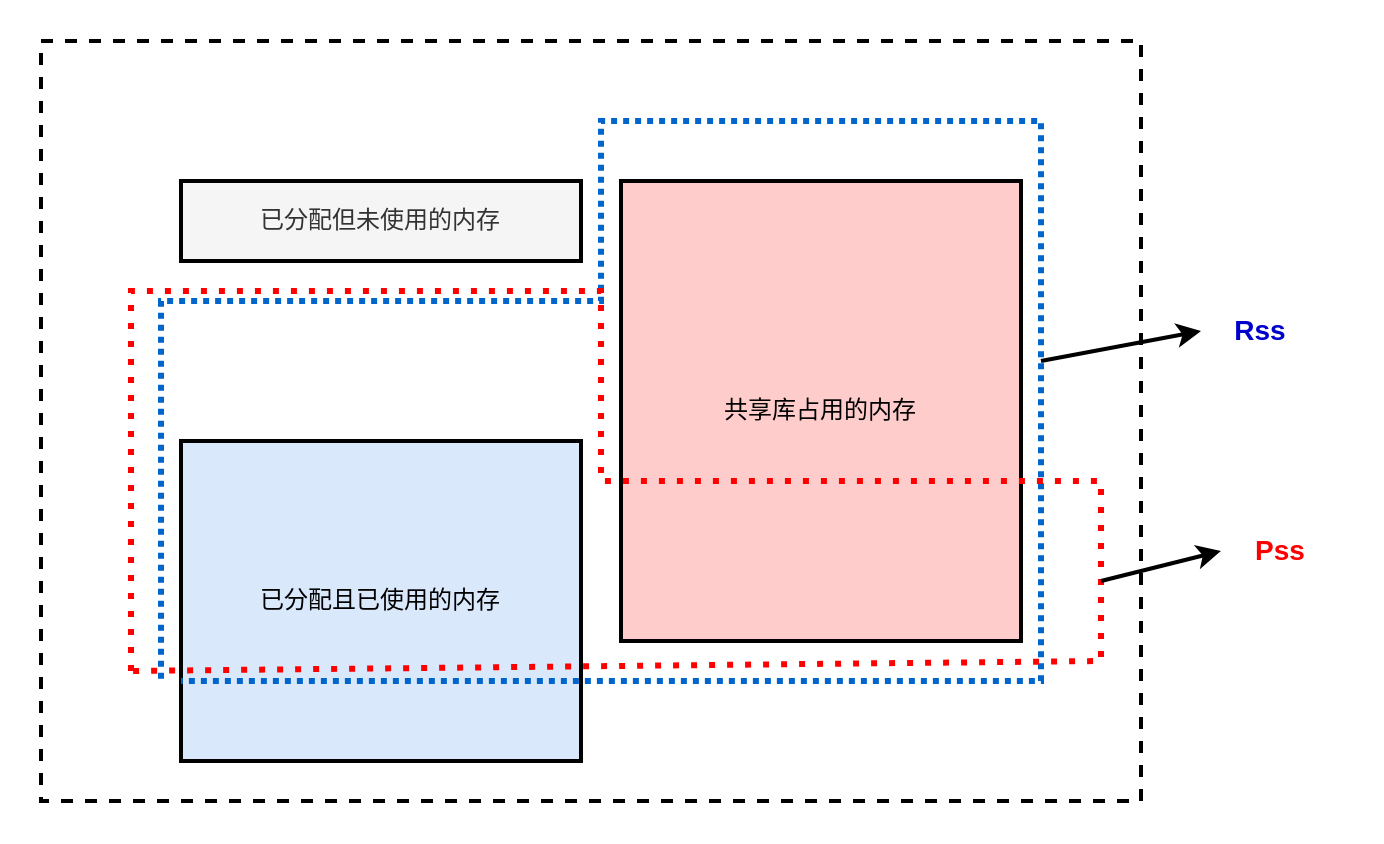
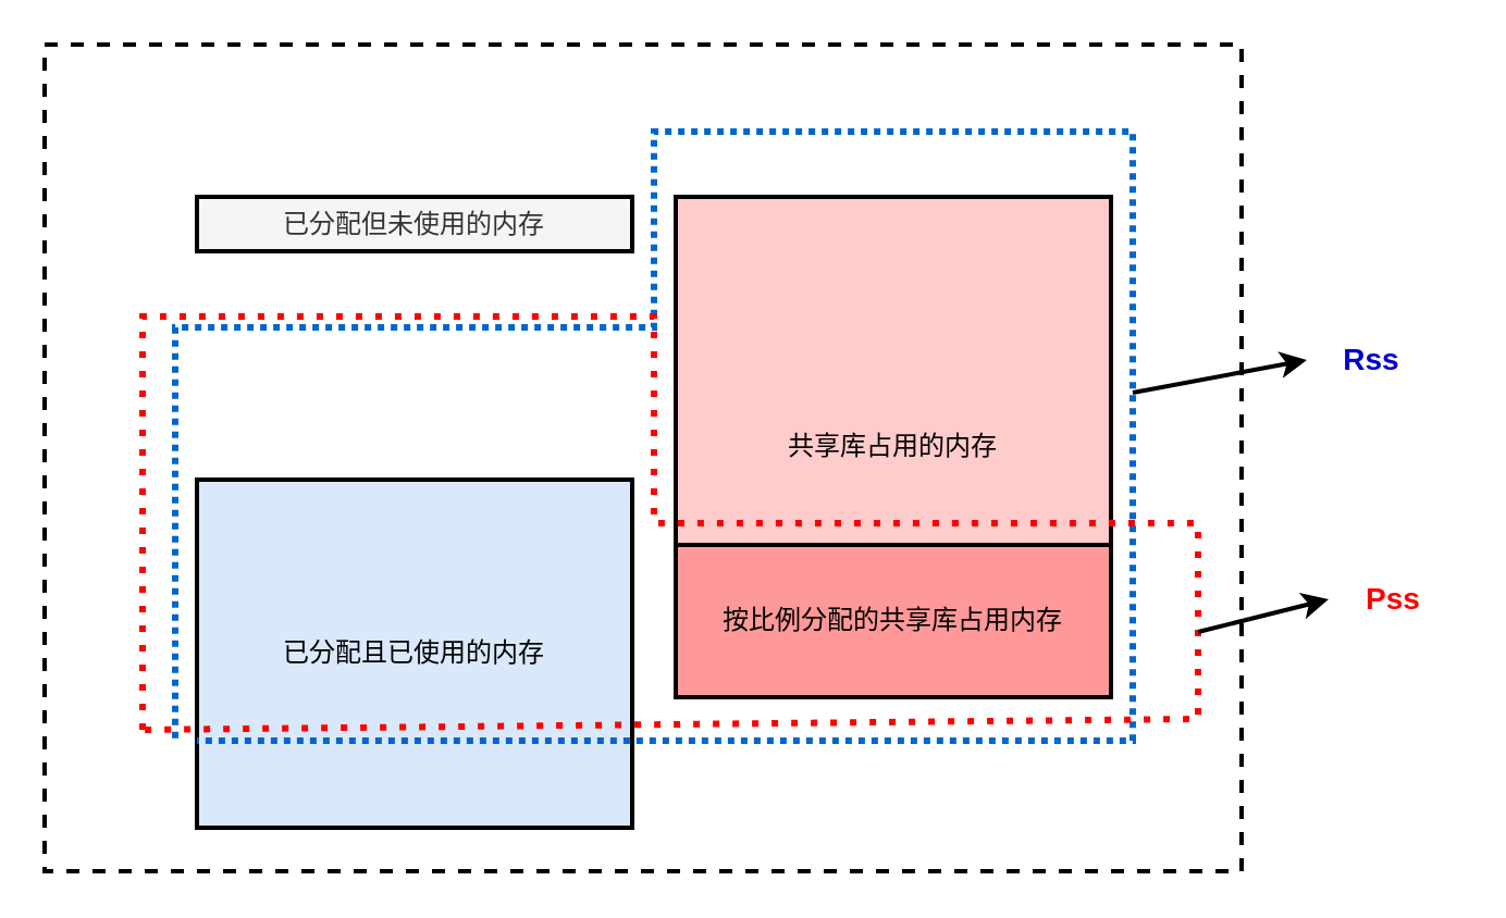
- <mxCell id="4" value="已分配但未使用的内存" style="rounded=0;whiteSpace=wrap;html=1;strokeWidth=2;fillColor=#f5f5f5;fontColor=#333333;strokeColor=#000000;" parent="1" vertex="1"><mxGeometry x="90" y="90" width="200" height="40" as="geometry" /></mxCell>
+ <mxCell id="4" value="已分配但未使用的内存" style="rounded=0;whiteSpace=wrap;html=1;strokeWidth=2;fillColor=#f5f5f5;fontColor=#333333;strokeColor=#000000;" parent="1" vertex="1"><mxGeometry x="90" y="90" width="200" height="25" as="geometry" /></mxCell>
+ <mxCell id="6" value="按比例分配的共享库占用内存" style="rounded=0;whiteSpace=wrap;html=1;strokeWidth=2;fillColor=#FF9999;" parent="1" vertex="1"><mxGeometry x="310" y="250" width="200" height="70" as="geometry" /></mxCell>
